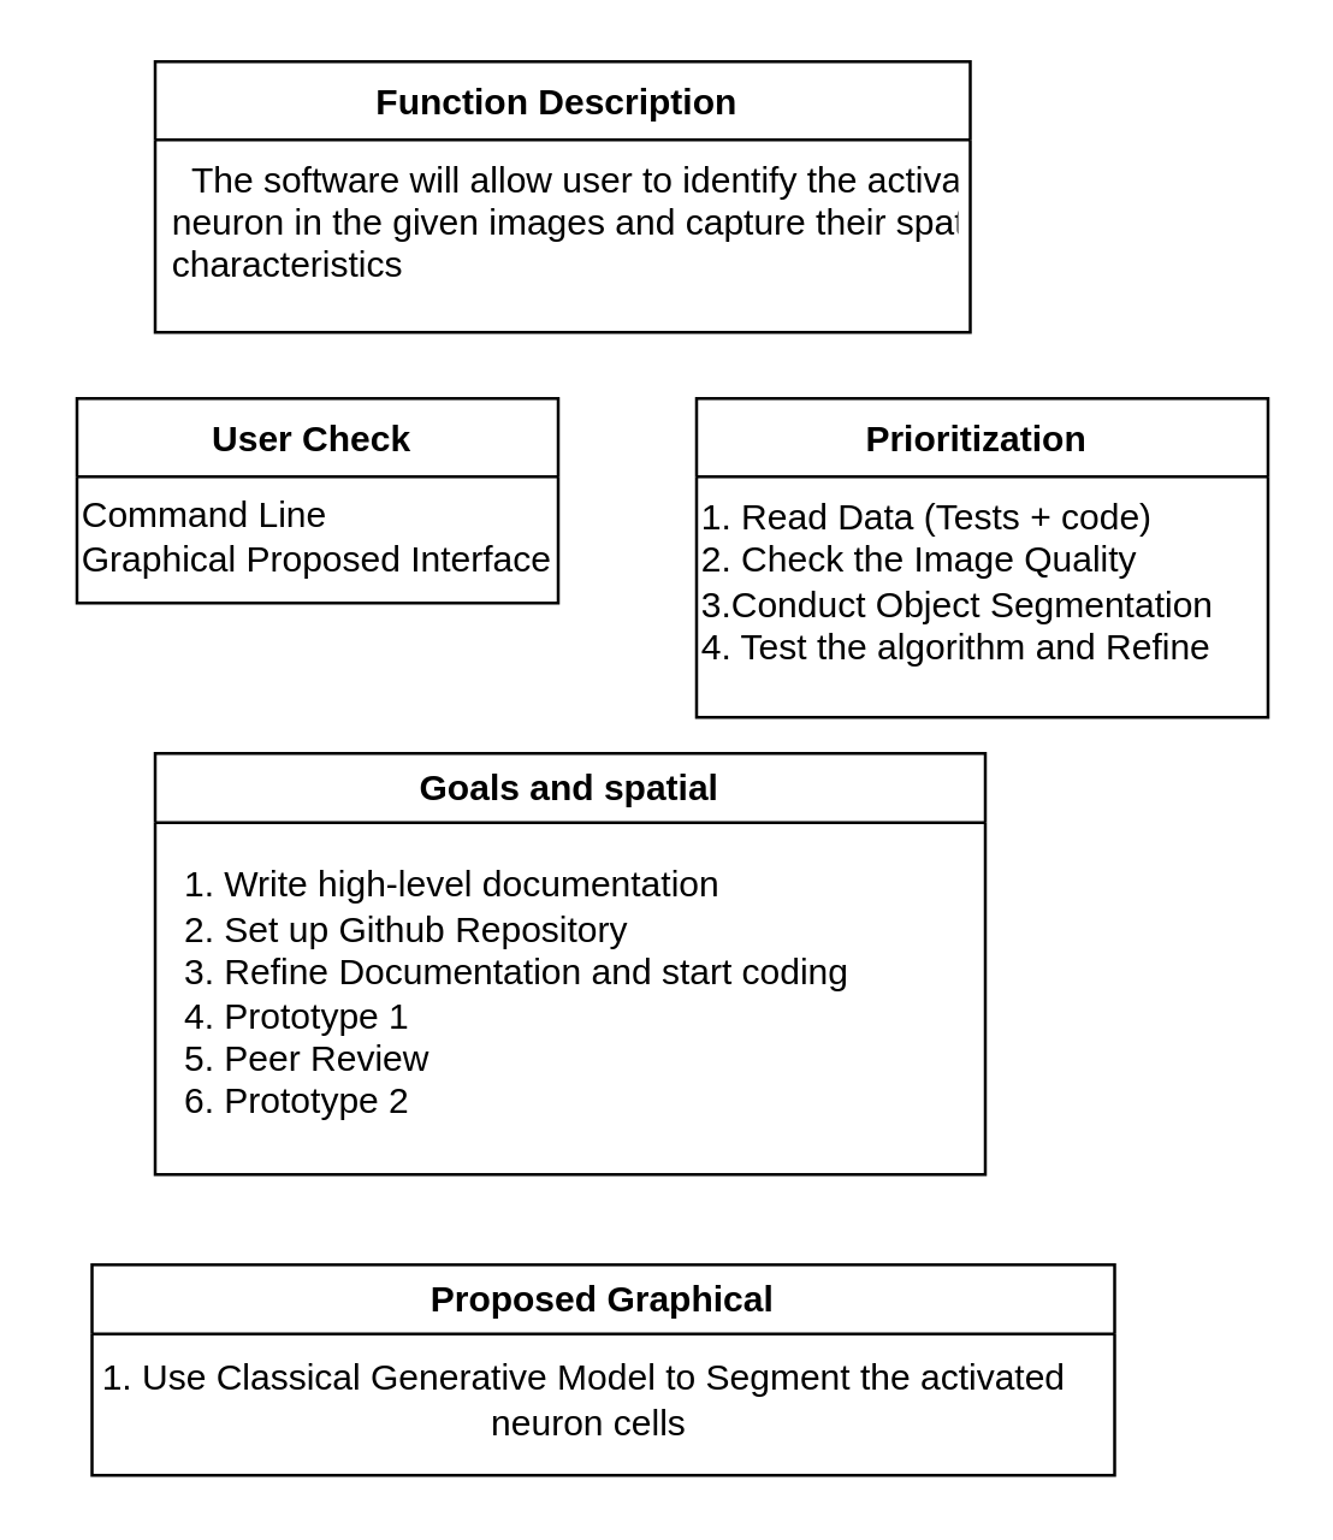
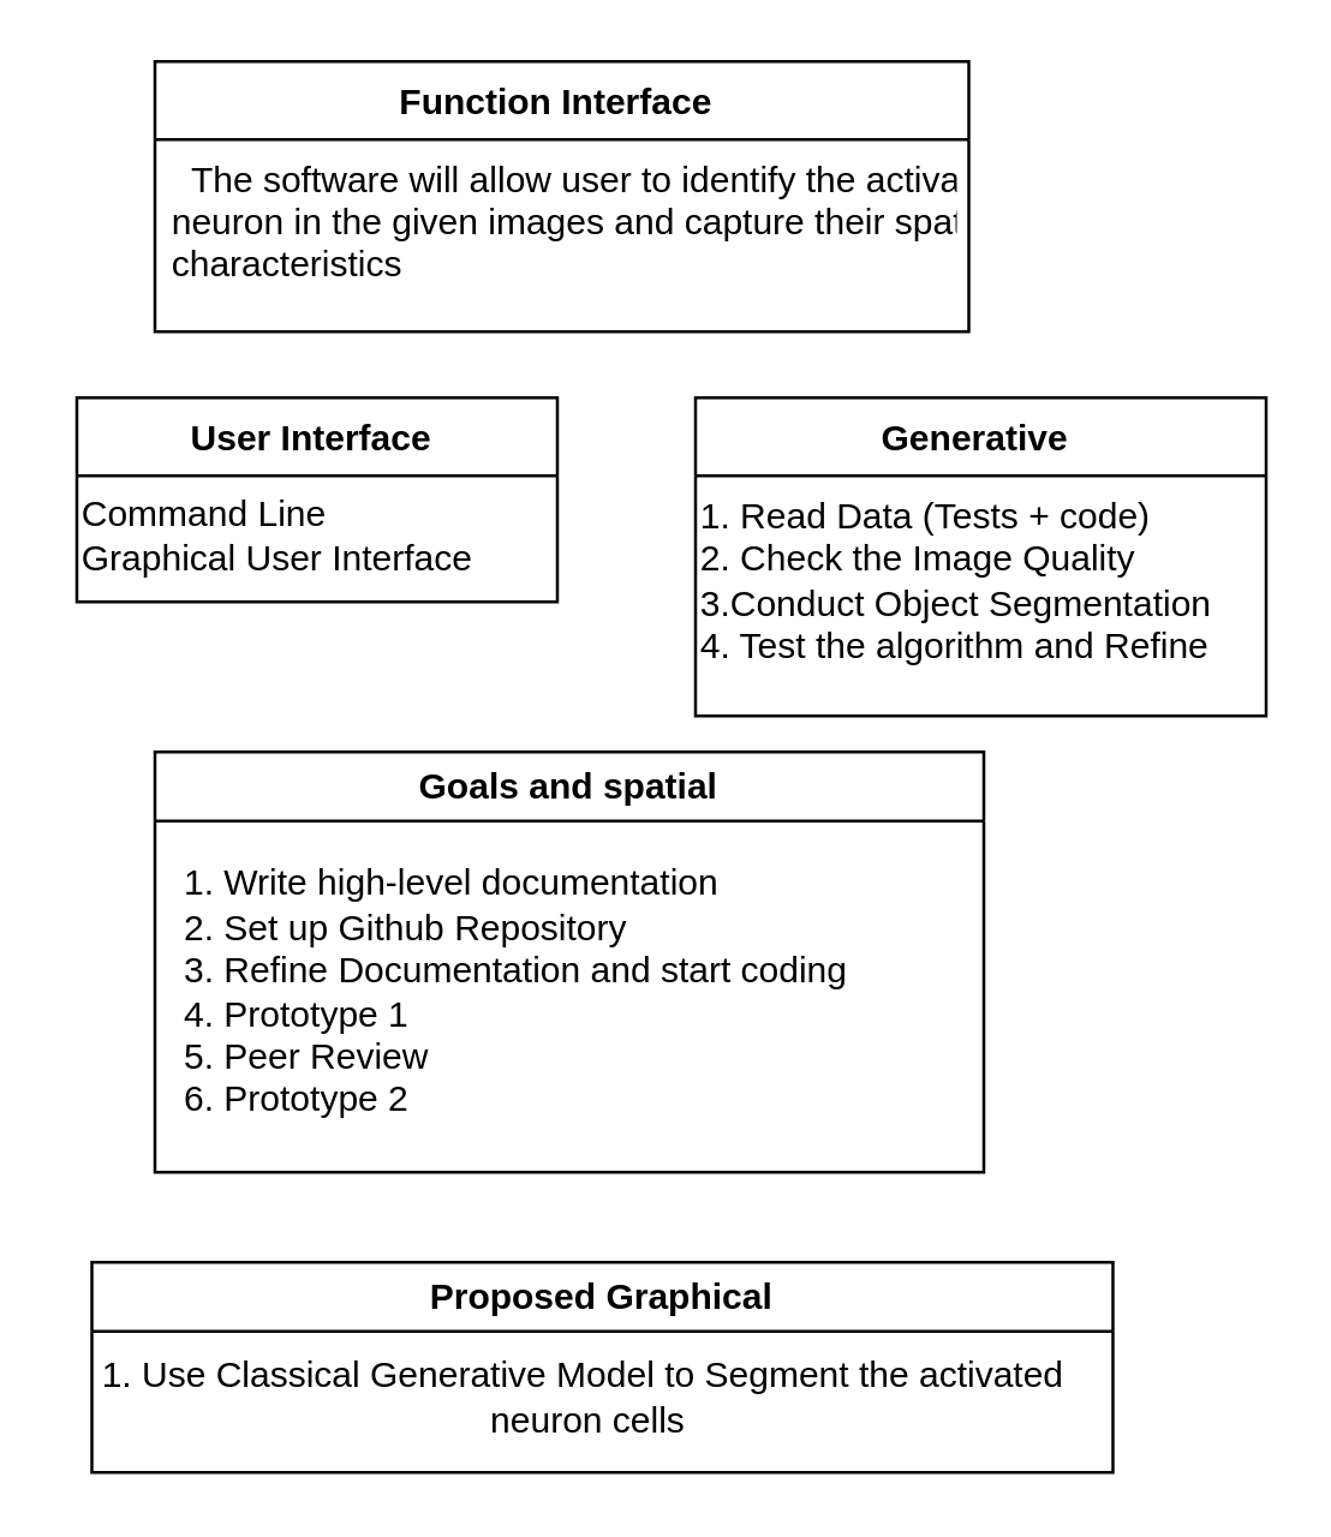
- <mxCell id="6" value="Function Description " style="swimlane;fontStyle=1;align=center;verticalAlign=top;childLayout=stackLayout;horizontal=1;startSize=26;horizontalStack=0;resizeParent=1;resizeLast=0;collapsible=1;marginBottom=0;rounded=0;shadow=0;strokeWidth=1;" parent="1" vertex="1"><mxGeometry x="51" y="20" width="271" height="90" as="geometry"><mxRectangle x="550" y="140" width="160" height="26" as="alternateBounds" /></mxGeometry></mxCell>
+ <mxCell id="6" value="Function Interface " style="swimlane;fontStyle=1;align=center;verticalAlign=top;childLayout=stackLayout;horizontal=1;startSize=26;horizontalStack=0;resizeParent=1;resizeLast=0;collapsible=1;marginBottom=0;rounded=0;shadow=0;strokeWidth=1;" parent="1" vertex="1"><mxGeometry x="51" y="20" width="271" height="90" as="geometry"><mxRectangle x="550" y="140" width="160" height="26" as="alternateBounds" /></mxGeometry></mxCell>
- <mxCell id="2" value="User Check " style="swimlane;fontStyle=1;align=center;verticalAlign=top;childLayout=stackLayout;horizontal=1;startSize=26;horizontalStack=0;resizeParent=1;resizeLast=0;collapsible=1;marginBottom=0;rounded=0;shadow=0;strokeWidth=1;" parent="1" vertex="1"><mxGeometry x="25" y="132" width="160" height="68" as="geometry"><mxRectangle x="130" y="380" width="160" height="26" as="alternateBounds" /></mxGeometry></mxCell>
+ <mxCell id="2" value="User Interface " style="swimlane;fontStyle=1;align=center;verticalAlign=top;childLayout=stackLayout;horizontal=1;startSize=26;horizontalStack=0;resizeParent=1;resizeLast=0;collapsible=1;marginBottom=0;rounded=0;shadow=0;strokeWidth=1;" parent="1" vertex="1"><mxGeometry x="25" y="132" width="160" height="68" as="geometry"><mxRectangle x="130" y="380" width="160" height="26" as="alternateBounds" /></mxGeometry></mxCell>
- <mxCell id="4" value="Prioritization " style="swimlane;fontStyle=1;align=center;verticalAlign=top;childLayout=stackLayout;horizontal=1;startSize=26;horizontalStack=0;resizeParent=1;resizeLast=0;collapsible=1;marginBottom=0;rounded=0;shadow=0;strokeWidth=1;" parent="1" vertex="1"><mxGeometry x="231" y="132" width="190" height="106" as="geometry"><mxRectangle x="340" y="380" width="170" height="26" as="alternateBounds" /></mxGeometry></mxCell>
+ <mxCell id="4" value="Generative " style="swimlane;fontStyle=1;align=center;verticalAlign=top;childLayout=stackLayout;horizontal=1;startSize=26;horizontalStack=0;resizeParent=1;resizeLast=0;collapsible=1;marginBottom=0;rounded=0;shadow=0;strokeWidth=1;" parent="1" vertex="1"><mxGeometry x="231" y="132" width="190" height="106" as="geometry"><mxRectangle x="340" y="380" width="170" height="26" as="alternateBounds" /></mxGeometry></mxCell>
- <mxCell id="3" value="Command Line&lt;br&gt;Graphical Proposed Interface" style="text;html=1;align=left;verticalAlign=middle;resizable=0;points=[];autosize=1;strokeColor=none;fillColor=none;" vertex="1" parent="2"><mxGeometry y="26" width="160" height="40" as="geometry" /></mxCell>
+ <mxCell id="3" value="Command Line&lt;br&gt;Graphical User Interface" style="text;html=1;align=left;verticalAlign=middle;resizable=0;points=[];autosize=1;strokeColor=none;fillColor=none;" vertex="1" parent="2"><mxGeometry y="26" width="160" height="40" as="geometry" /></mxCell>
